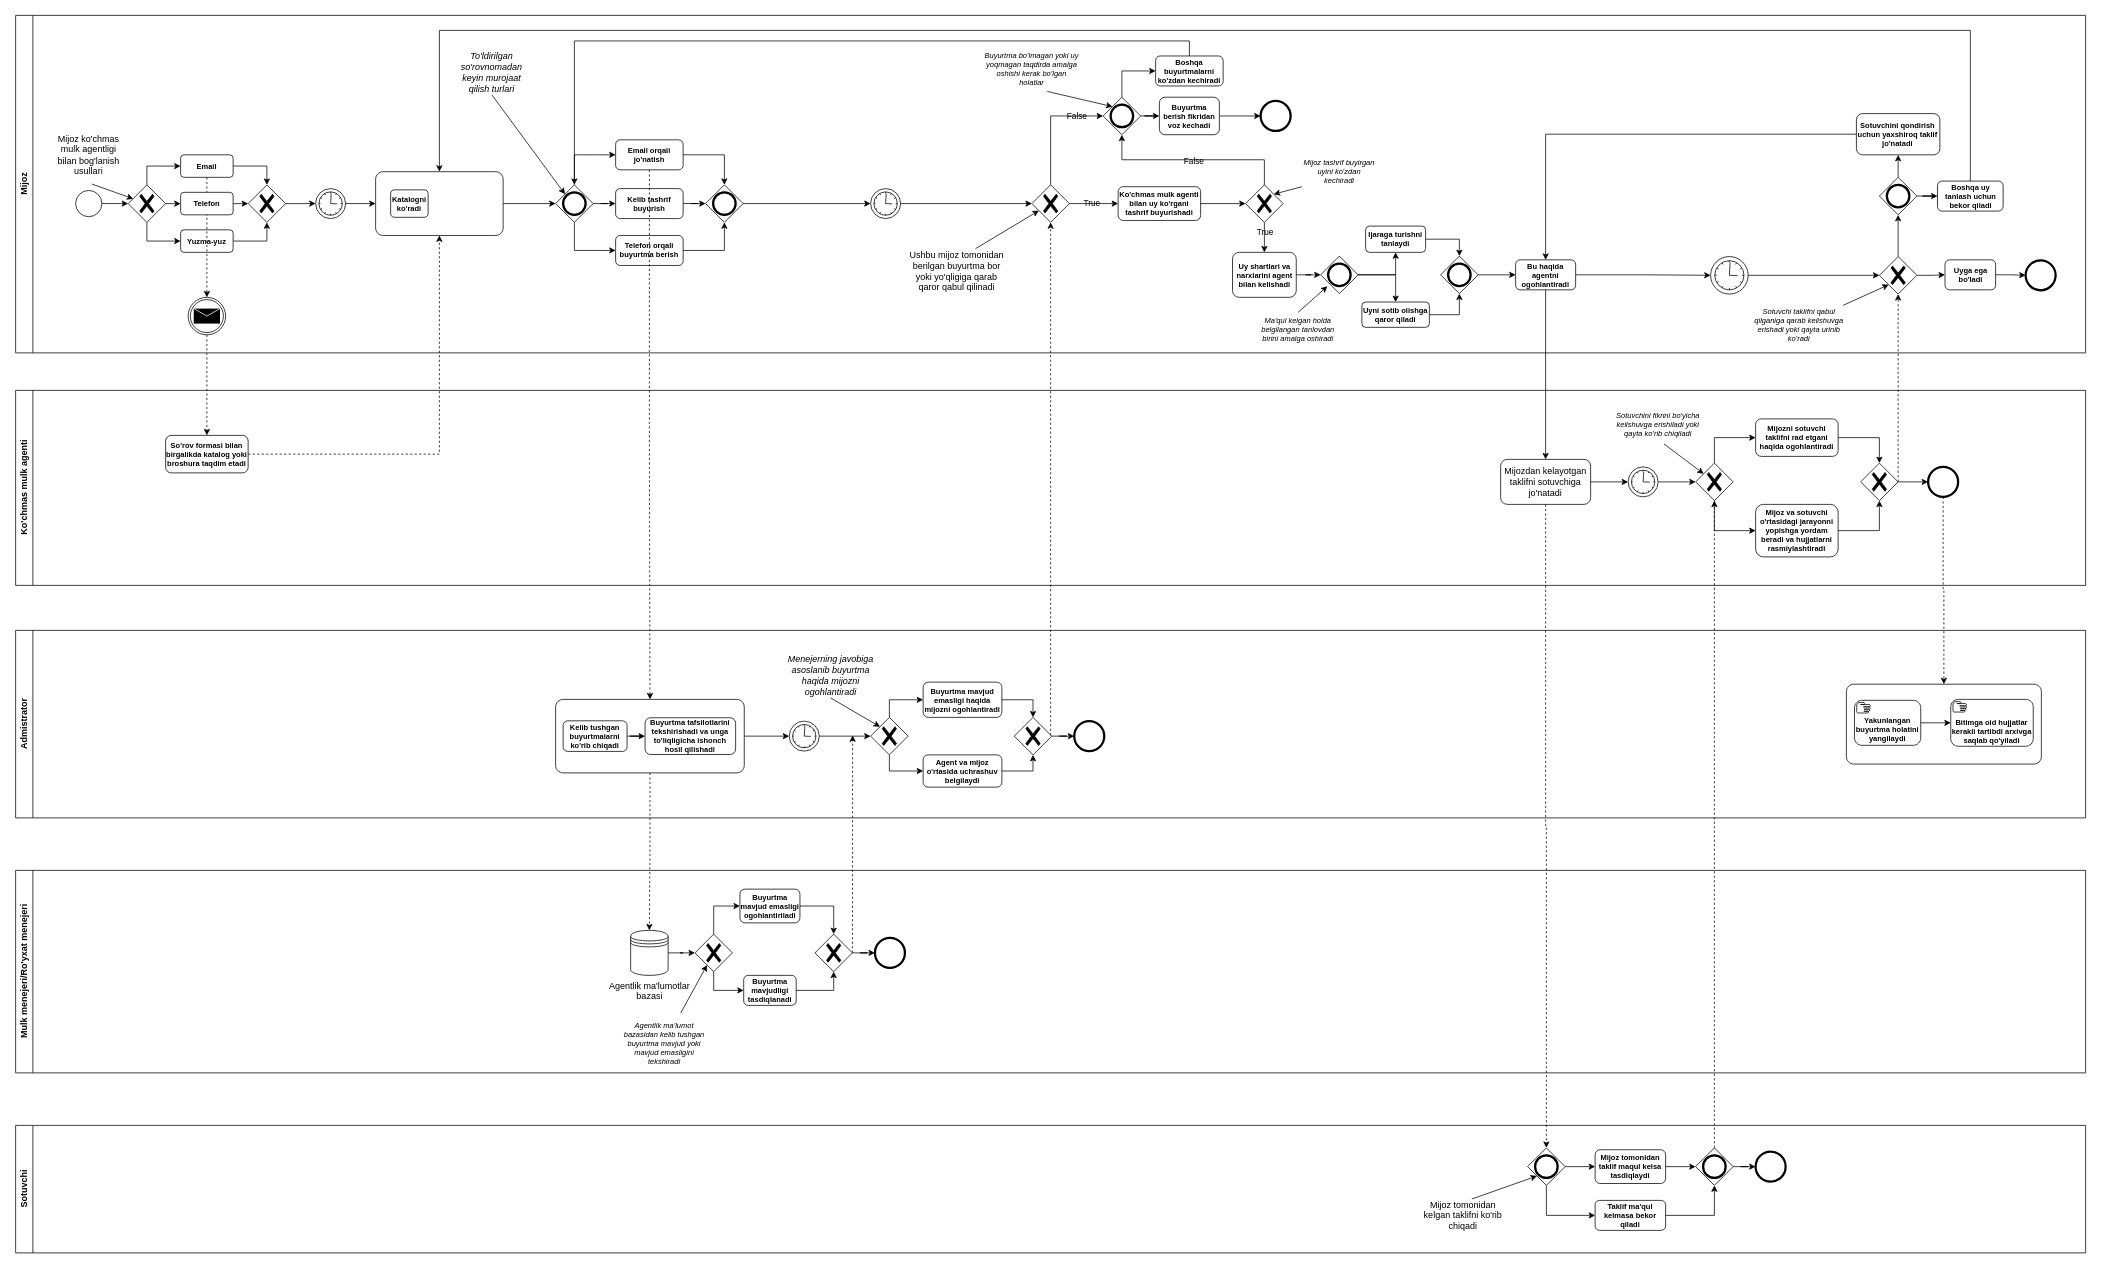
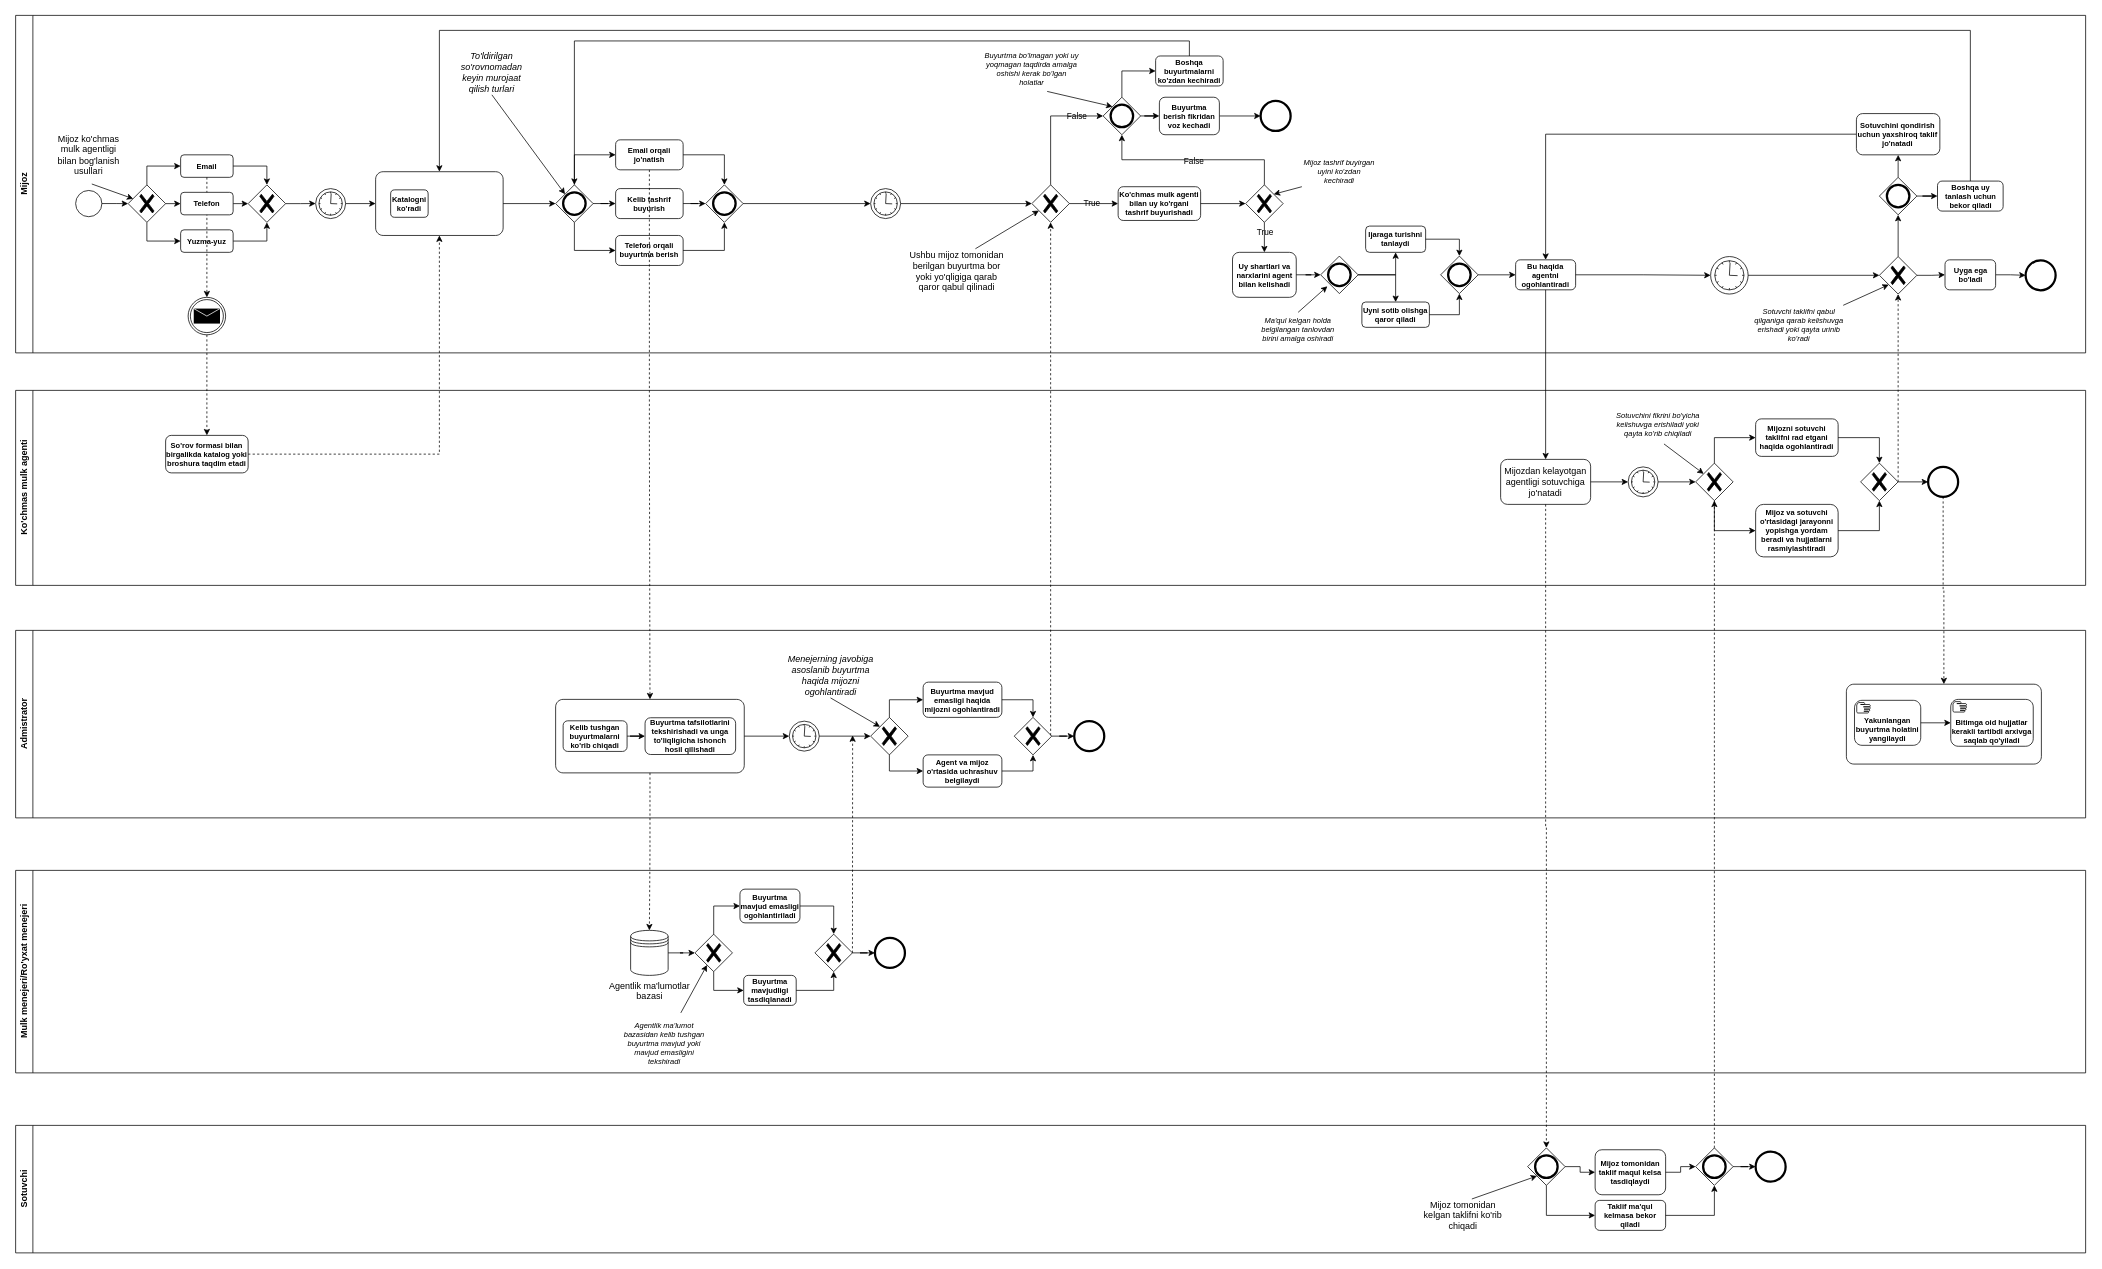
- <mxCell id="99" value="Mijozdan kelayotgan taklifni sotuvchiga jo'natadi" style="rounded=1;whiteSpace=wrap;html=1;verticalAlign=middle;labelBackgroundColor=none;" vertex="1" parent="97"><mxGeometry x="1980" y="92" width="120" height="60" as="geometry" /></mxCell>
+ <mxCell id="99" value="Mijozdan kelayotgan agentligi sotuvchiga jo'natadi" style="rounded=1;whiteSpace=wrap;html=1;verticalAlign=middle;labelBackgroundColor=none;" vertex="1" parent="97"><mxGeometry x="1980" y="92" width="120" height="60" as="geometry" /></mxCell>
- <mxCell id="164" value="Mijoz tomonidan taklif maqul kelsa tasdiqlaydi" style="rounded=1;whiteSpace=wrap;html=1;verticalAlign=middle;labelBackgroundColor=none;fontSize=10;fontStyle=1;" vertex="1" parent="160"><mxGeometry x="2106" y="32.5" width="94" height="45" as="geometry" /></mxCell>
+ <mxCell id="164" value="Mijoz tomonidan taklif maqul kelsa tasdiqlaydi" style="rounded=1;whiteSpace=wrap;html=1;verticalAlign=middle;labelBackgroundColor=none;fontSize=10;fontStyle=1;" vertex="1" parent="160"><mxGeometry x="2106" y="32.5" width="94" height="60" as="geometry" /></mxCell>
